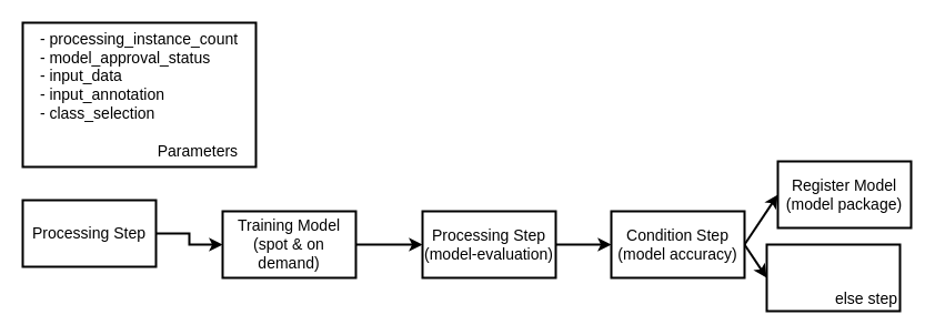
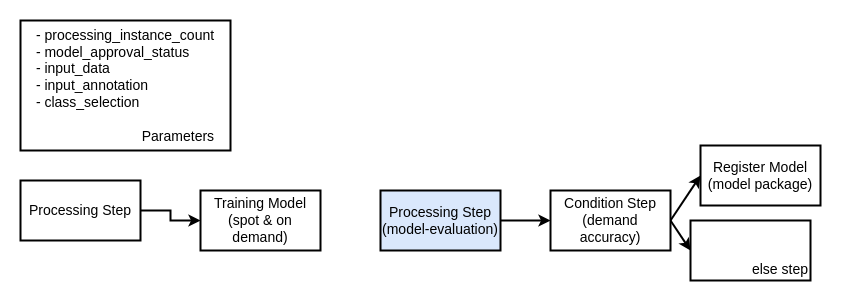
- <mxCell id="4" style="edgeStyle=orthogonalEdgeStyle;rounded=0;orthogonalLoop=1;jettySize=auto;html=1;entryX=0;entryY=0.5;entryDx=0;entryDy=0;fontSize=14;strokeWidth=2;" edge="1" parent="1" source="5" target="7"><mxGeometry relative="1" as="geometry" /></mxCell>
- <mxCell id="7" value="Processing Step&lt;br&gt;(model-evaluation)" style="rounded=0;whiteSpace=wrap;html=1;fontSize=14;strokeWidth=2;" vertex="1" parent="1"><mxGeometry x="380" y="190" width="120" height="60" as="geometry" /></mxCell>
+ <mxCell id="7" value="Processing Step&lt;br&gt;(model-evaluation)" style="rounded=0;whiteSpace=wrap;html=1;fontSize=14;strokeWidth=2;fillColor=#dae8fc;" vertex="1" parent="1"><mxGeometry x="380" y="190" width="120" height="60" as="geometry" /></mxCell>
- <mxCell id="10" value="Condition Step&lt;br&gt;(model accuracy)" style="rounded=0;whiteSpace=wrap;html=1;fontSize=14;strokeWidth=2;" vertex="1" parent="1"><mxGeometry x="550" y="190" width="120" height="60" as="geometry" /></mxCell>
+ <mxCell id="10" value="Condition Step&lt;br&gt;(demand accuracy)" style="rounded=0;whiteSpace=wrap;html=1;fontSize=14;strokeWidth=2;" vertex="1" parent="1"><mxGeometry x="550" y="190" width="120" height="60" as="geometry" /></mxCell>
